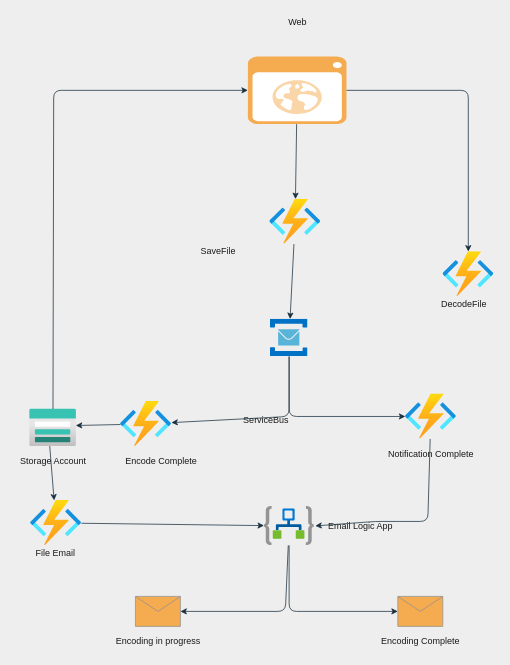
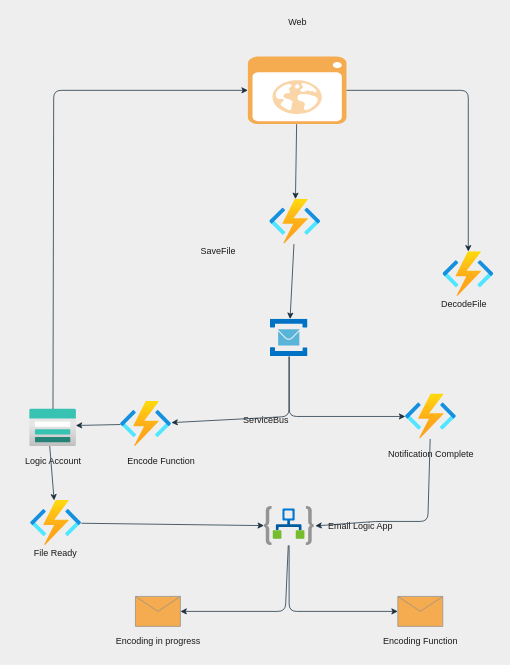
- <mxCell id="16" value="Storage Account" style="text;html=1;align=center;verticalAlign=middle;resizable=0;points=[];autosize=1;fontColor=#1A1A1A;" parent="1" vertex="1"><mxGeometry y="605" width="100" height="20" as="geometry" x="20" /></mxCell>
+ <mxCell id="16" value="Logic Account" style="text;html=1;align=center;verticalAlign=middle;resizable=0;points=[];autosize=1;fontColor=#1A1A1A;" parent="1" vertex="1"><mxGeometry y="605" width="100" height="20" as="geometry" x="20" /></mxCell>
- <mxCell id="15" value="Encode Complete" style="text;html=1;align=center;verticalAlign=middle;resizable=0;points=[];autosize=1;fontColor=#1A1A1A;" parent="1" vertex="1"><mxGeometry x="159" y="605" width="110" height="20" as="geometry" /></mxCell>
+ <mxCell id="15" value="Encode Function" style="text;html=1;align=center;verticalAlign=middle;resizable=0;points=[];autosize=1;fontColor=#1A1A1A;" parent="1" vertex="1"><mxGeometry x="159" y="605" width="110" height="20" as="geometry" /></mxCell>
- <mxCell id="35" value="File Email" style="text;html=1;align=center;verticalAlign=middle;resizable=0;points=[];autosize=1;fontColor=#1A1A1A;" vertex="1" parent="1"><mxGeometry x="38" y="727" width="70" height="20" as="geometry" /></mxCell>
+ <mxCell id="35" value="File Ready" style="text;html=1;align=center;verticalAlign=middle;resizable=0;points=[];autosize=1;fontColor=#1A1A1A;" vertex="1" parent="1"><mxGeometry x="38" y="727" width="70" height="20" as="geometry" /></mxCell>
- <mxCell id="19" value="Encoding Complete&lt;br&gt;" style="text;html=1;align=center;verticalAlign=middle;resizable=0;points=[];autosize=1;fontColor=#1A1A1A;" parent="1" vertex="1"><mxGeometry x="500" y="845" width="120" height="20" as="geometry" /></mxCell>
+ <mxCell id="19" value="Encoding Function&lt;br&gt;" style="text;html=1;align=center;verticalAlign=middle;resizable=0;points=[];autosize=1;fontColor=#1A1A1A;" parent="1" vertex="1"><mxGeometry x="500" y="845" width="120" height="20" as="geometry" /></mxCell>
